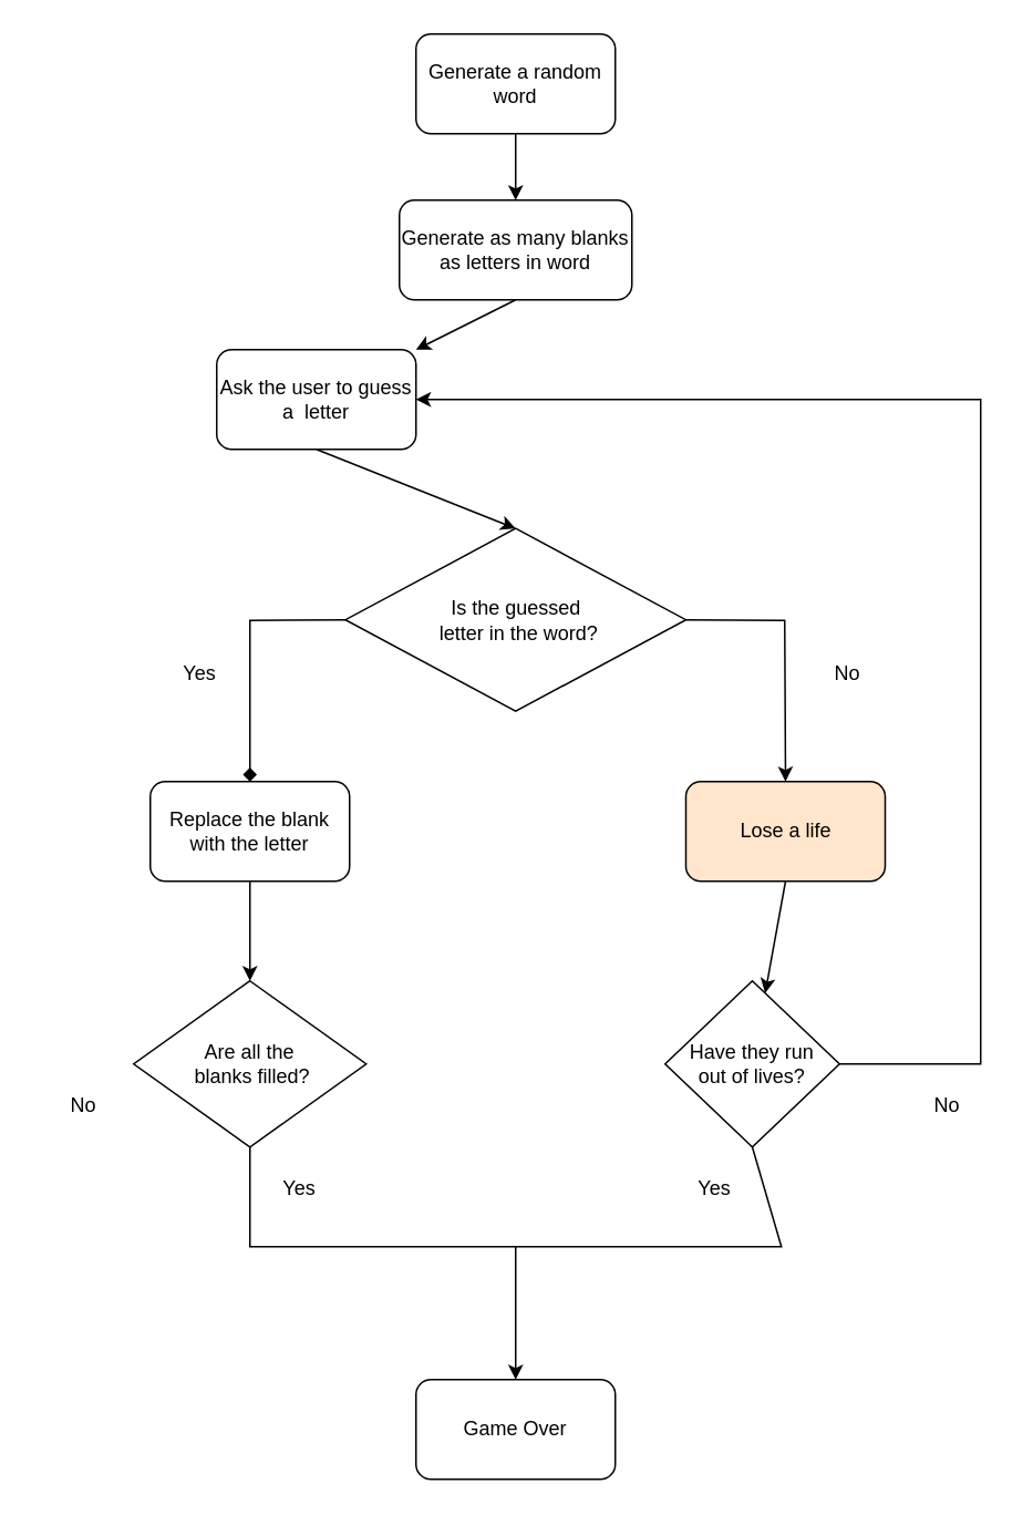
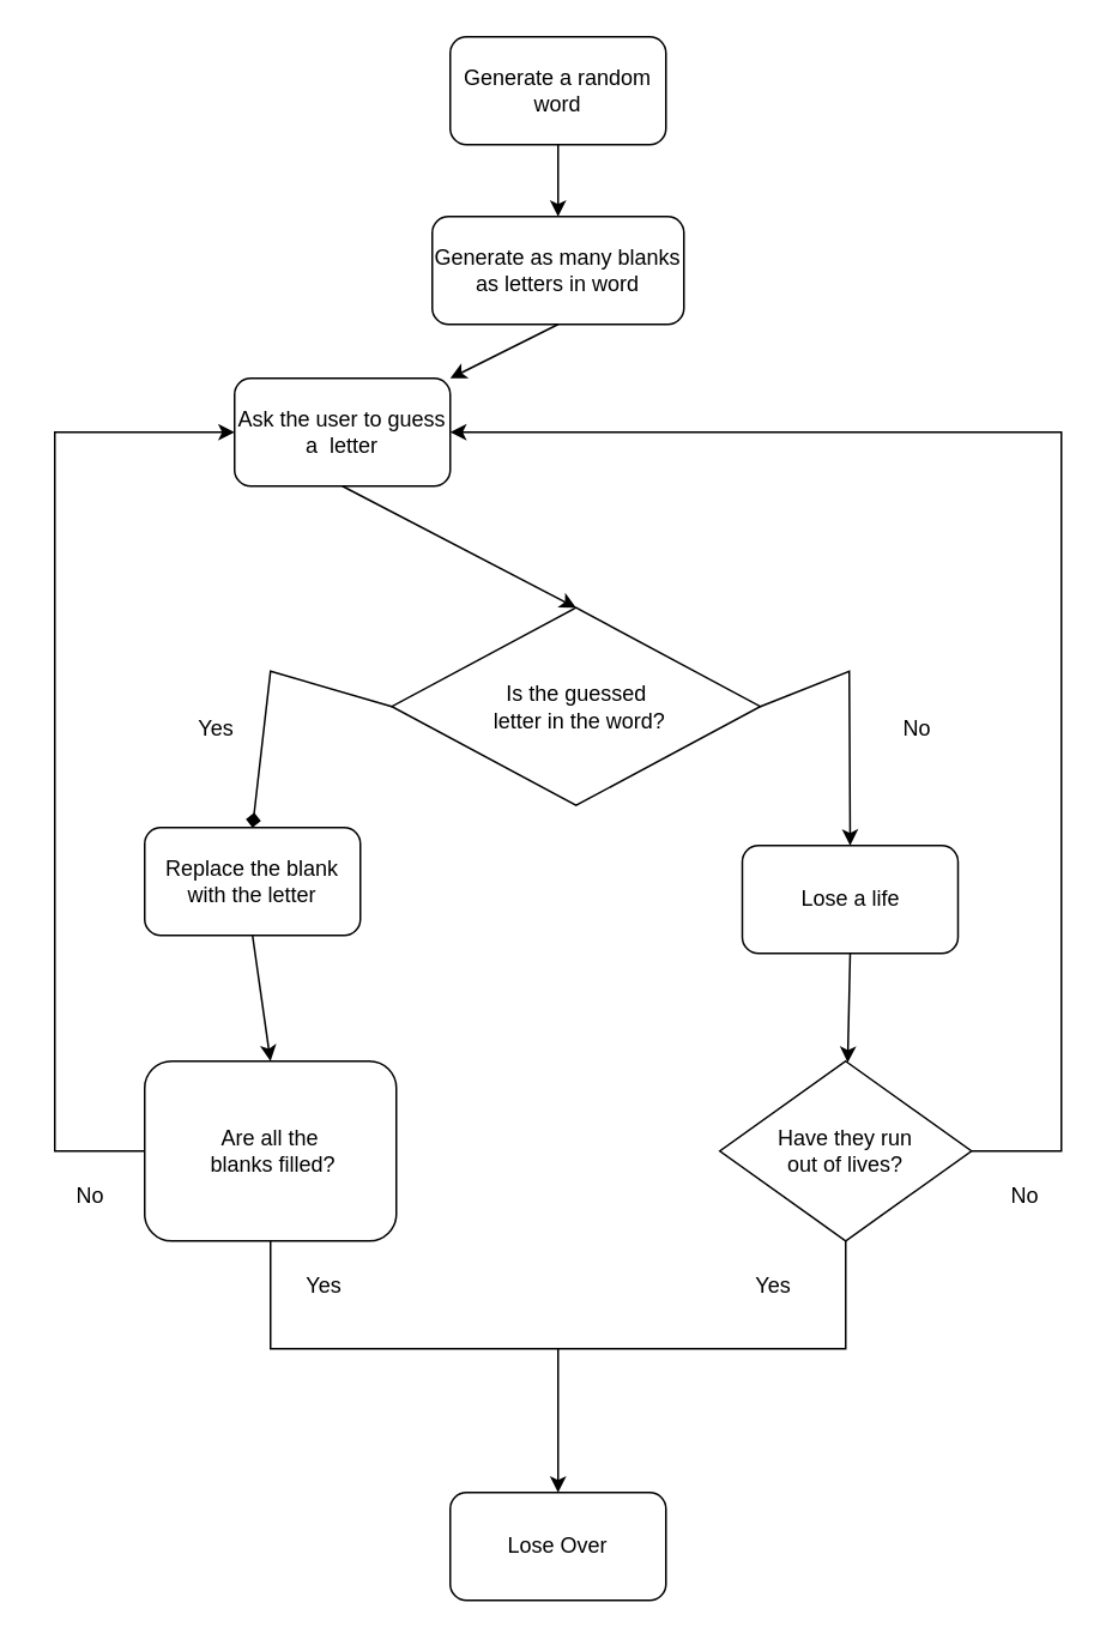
- <mxCell id="7" value="&lt;div&gt;Is the guessed&lt;/div&gt;&lt;div&gt;&amp;nbsp;letter in the word?&lt;/div&gt;" style="rhombus;whiteSpace=wrap;html=1;" vertex="1" parent="1"><mxGeometry x="207.5" y="317.64" width="205" height="110" as="geometry" /></mxCell>
+ <mxCell id="7" value="&lt;div&gt;Is the guessed&lt;/div&gt;&lt;div&gt;&amp;nbsp;letter in the word?&lt;/div&gt;" style="rhombus;whiteSpace=wrap;html=1;" vertex="1" parent="1"><mxGeometry x="217.5" y="337.64" width="205" height="110" as="geometry" /></mxCell>
+ <mxCell id="19" value="" style="endArrow=classic;html=1;rounded=0;exitX=0;exitY=0.5;exitDx=0;exitDy=0;entryX=0;entryY=0.5;entryDx=0;entryDy=0;" edge="1" parent="1" source="15" target="6"><mxGeometry width="50" height="50" relative="1" as="geometry"><mxPoint x="310" y="690" as="sourcePoint" /><mxPoint x="140" y="260" as="targetPoint" /><Array as="points"><mxPoint x="30" y="640" /><mxPoint x="30" y="240" /></Array></mxGeometry></mxCell>
- <mxCell id="13" value="Replace the blank with the letter" style="rounded=1;whiteSpace=wrap;html=1;" vertex="1" parent="1"><mxGeometry x="90" y="470" width="120" height="60" as="geometry" /></mxCell>
+ <mxCell id="13" value="Replace the blank with the letter" style="rounded=1;whiteSpace=wrap;html=1;" vertex="1" parent="1"><mxGeometry x="80" y="460" width="120" height="60" as="geometry" /></mxCell>
- <mxCell id="14" value="Lose a life" style="rounded=1;whiteSpace=wrap;html=1;fillColor=#ffe6cc;" vertex="1" parent="1"><mxGeometry x="412.5" y="470" width="120" height="60" as="geometry" /></mxCell>
+ <mxCell id="14" value="Lose a life" style="rounded=1;whiteSpace=wrap;html=1;" vertex="1" parent="1"><mxGeometry x="412.5" y="470" width="120" height="60" as="geometry" /></mxCell>
- <mxCell id="15" value="&lt;div&gt;Are all the&lt;/div&gt;&lt;div&gt;&amp;nbsp;blanks filled?&lt;/div&gt;" style="rhombus;whiteSpace=wrap;html=1;" vertex="1" parent="1"><mxGeometry x="80" y="590" width="140" height="100" as="geometry" /></mxCell>
+ <mxCell id="15" value="&lt;div&gt;Are all the&lt;/div&gt;&lt;div&gt;&amp;nbsp;blanks filled?&lt;/div&gt;" style="whiteSpace=wrap;html=1;rounded=1;" vertex="1" parent="1"><mxGeometry x="80" y="590" width="140" height="100" as="geometry" /></mxCell>
- <mxCell id="17" value="&lt;div&gt;Have they run&lt;/div&gt;&lt;div&gt;out of lives?&lt;br&gt;&lt;/div&gt;" style="rhombus;whiteSpace=wrap;html=1;" vertex="1" parent="1"><mxGeometry x="400" y="590" width="105" height="100" as="geometry" /></mxCell>
+ <mxCell id="17" value="&lt;div&gt;Have they run&lt;/div&gt;&lt;div&gt;out of lives?&lt;br&gt;&lt;/div&gt;" style="rhombus;whiteSpace=wrap;html=1;" vertex="1" parent="1"><mxGeometry x="400" y="590" width="140" height="100" as="geometry" /></mxCell>
- <mxCell id="25" value="Game Over" style="rounded=1;whiteSpace=wrap;html=1;" vertex="1" parent="1"><mxGeometry x="250" y="830" width="120" height="60" as="geometry" /></mxCell>
+ <mxCell id="25" value="Lose Over" style="rounded=1;whiteSpace=wrap;html=1;" vertex="1" parent="1"><mxGeometry x="250" y="830" width="120" height="60" as="geometry" /></mxCell>
